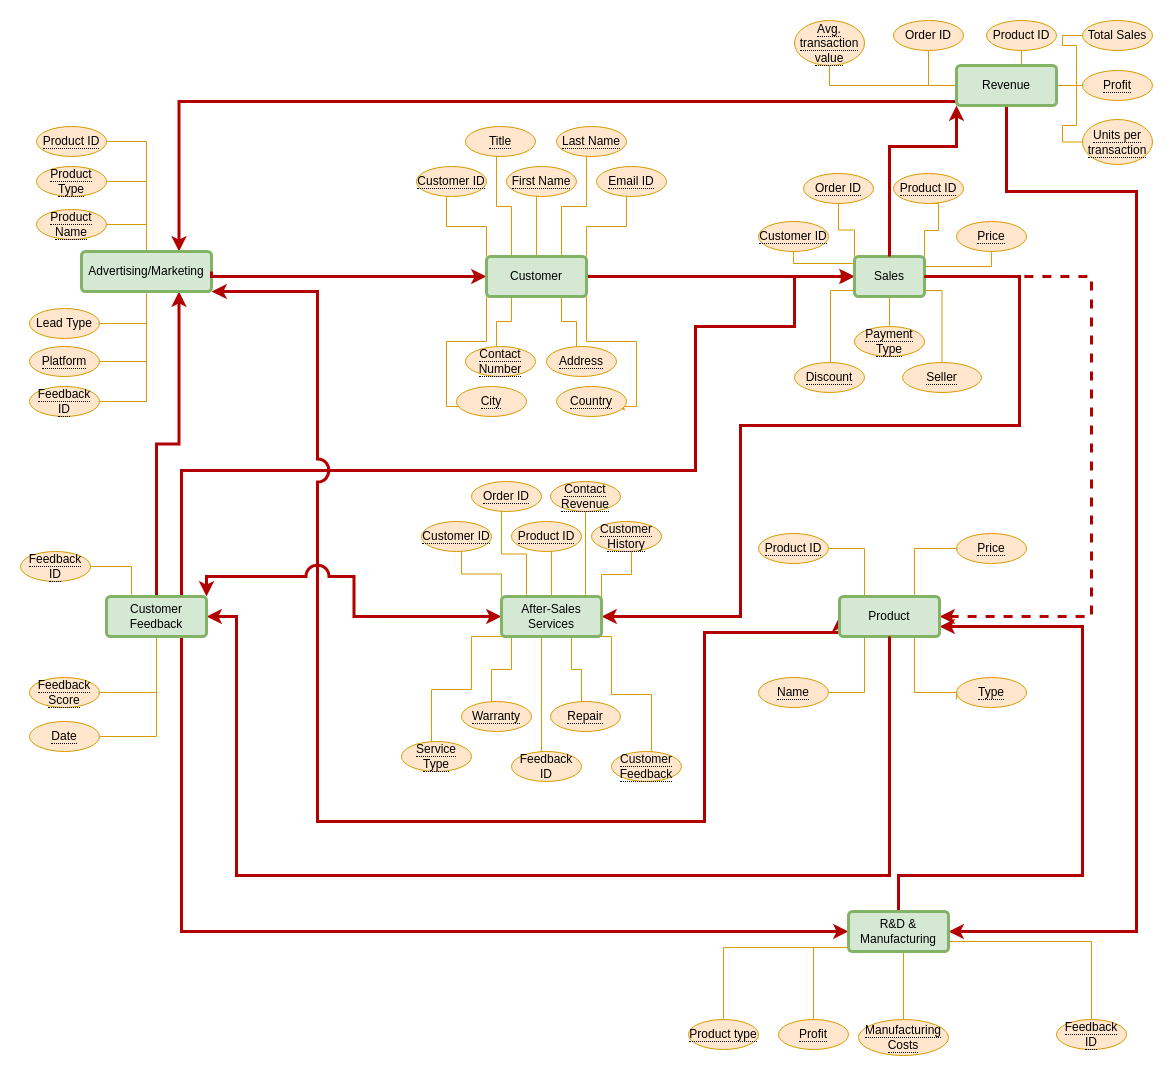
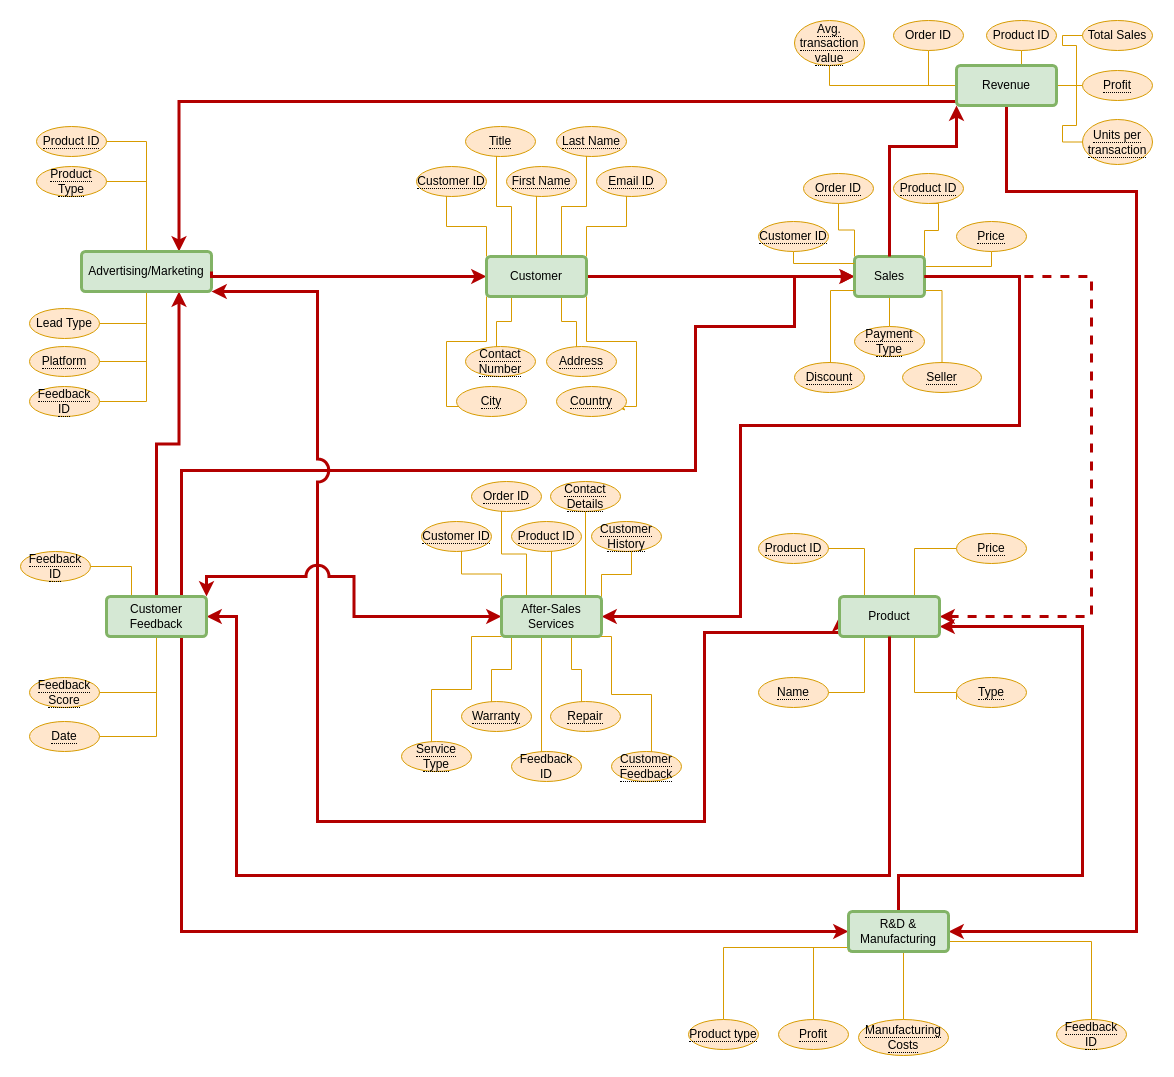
- <mxCell id="102" value="&lt;span style=&quot;border-bottom: 1px dotted&quot;&gt;Product Name&lt;/span&gt;" style="ellipse;whiteSpace=wrap;html=1;align=center;fillColor=#ffe6cc;strokeColor=#d79b00;" vertex="1" parent="1"><mxGeometry x="36" y="209" width="70" height="30" as="geometry" /></mxCell>
- <mxCell id="4" style="edgeStyle=orthogonalEdgeStyle;rounded=0;orthogonalLoop=1;jettySize=auto;html=1;exitX=0.5;exitY=0;exitDx=0;exitDy=0;entryX=1;entryY=0.5;entryDx=0;entryDy=0;endArrow=none;endFill=0;strokeWidth=1;fillColor=#ffe6cc;strokeColor=#d79b00;" edge="1" parent="1" source="10" target="102"><mxGeometry relative="1" as="geometry" /></mxCell>
- <mxCell id="65" value="&lt;span style=&quot;border-bottom: 1px dotted&quot;&gt;Contact Revenue&lt;/span&gt;" style="ellipse;whiteSpace=wrap;html=1;align=center;fillColor=#ffe6cc;strokeColor=#d79b00;" vertex="1" parent="1"><mxGeometry x="550" y="481" width="70" height="30" as="geometry" /></mxCell>
+ <mxCell id="65" value="&lt;span style=&quot;border-bottom: 1px dotted&quot;&gt;Contact Details&lt;/span&gt;" style="ellipse;whiteSpace=wrap;html=1;align=center;fillColor=#ffe6cc;strokeColor=#d79b00;" vertex="1" parent="1"><mxGeometry x="550" y="481" width="70" height="30" as="geometry" /></mxCell>
